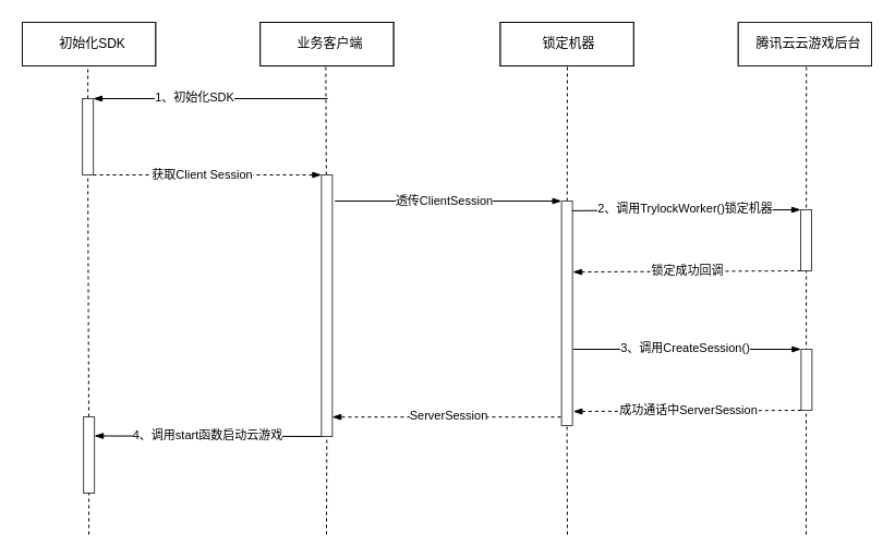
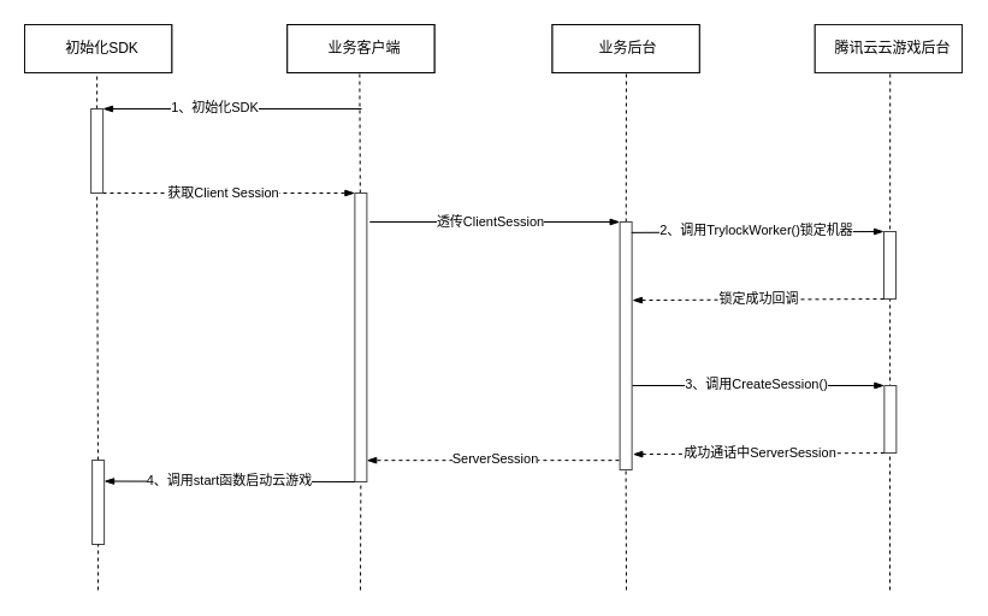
- <mxCell id="10" value="&lt;font color=&quot;#000000&quot;&gt;锁定机器&lt;/font&gt;" style="text;html=1;resizable=0;autosize=1;align=center;verticalAlign=middle;points=[];fillColor=none;strokeColor=none;rounded=0;fontColor=#B3B3B3;labelBackgroundColor=none;" vertex="1" parent="8"><mxGeometry x="32.914" y="9.997" width="60" height="20" as="geometry" /></mxCell>
+ <mxCell id="10" value="&lt;font color=&quot;#000000&quot;&gt;业务后台&lt;/font&gt;" style="text;html=1;resizable=0;autosize=1;align=center;verticalAlign=middle;points=[];fillColor=none;strokeColor=none;rounded=0;fontColor=#B3B3B3;labelBackgroundColor=none;" vertex="1" parent="8"><mxGeometry x="32.914" y="9.997" width="60" height="20" as="geometry" /></mxCell>
